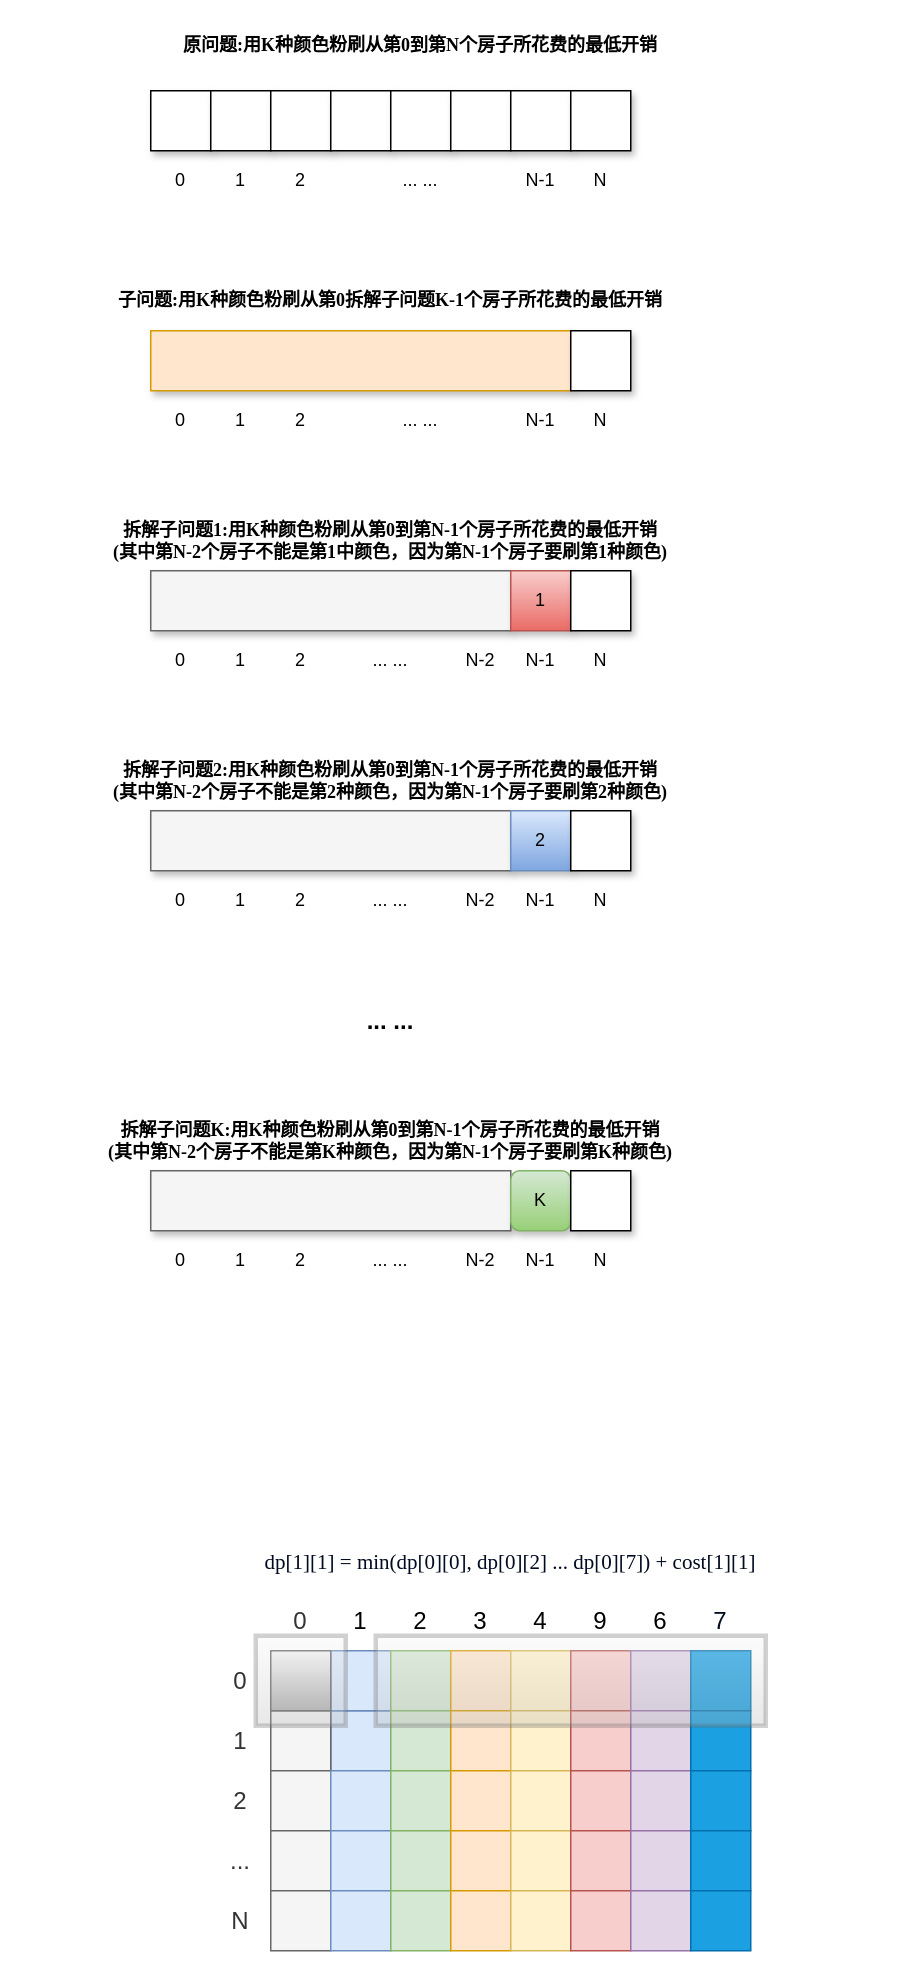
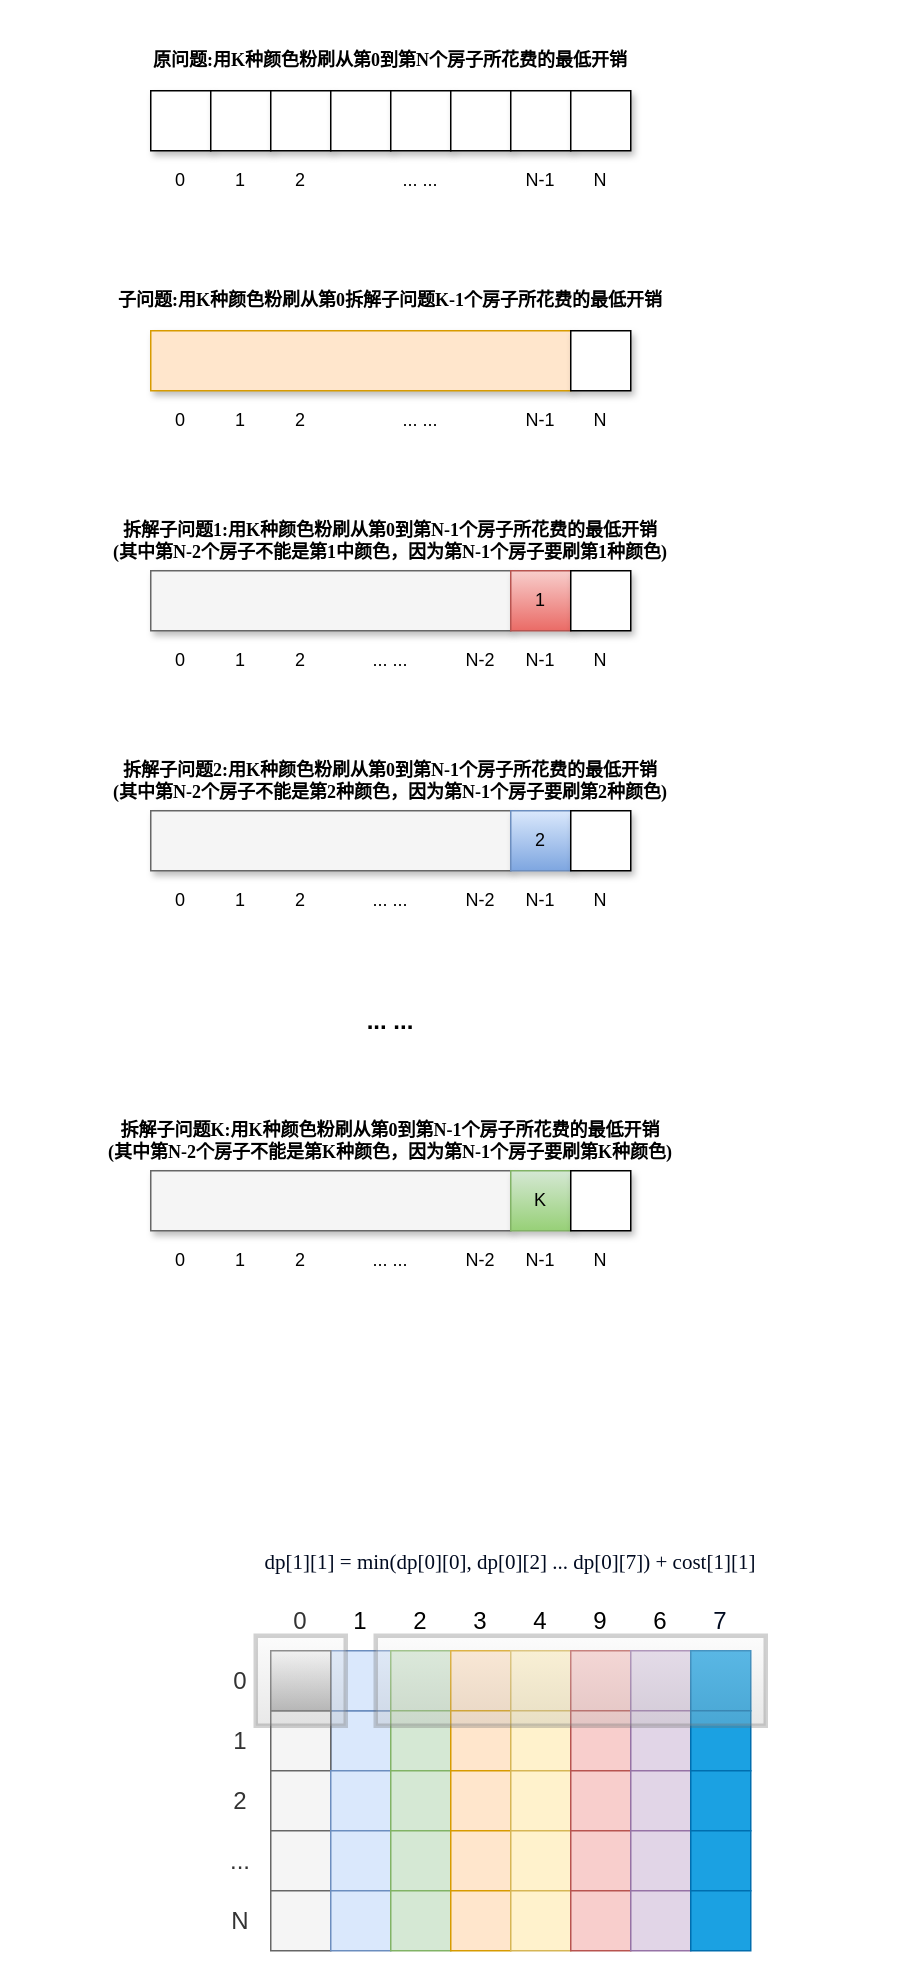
- <mxCell id="41" value="&lt;font face=&quot;Comic Sans MS&quot;&gt;&lt;b&gt;原问题:用K种颜色粉刷从第0到第N个房子所花费的最低开销&lt;/b&gt;&lt;/font&gt;" style="text;html=1;strokeColor=none;fillColor=none;align=center;verticalAlign=middle;whiteSpace=wrap;rounded=0;shadow=1;glass=0;opacity=0;" parent="1" vertex="1"><mxGeometry x="40" y="10" width="480" height="40" as="geometry" /></mxCell>
+ <mxCell id="41" value="&lt;font face=&quot;Comic Sans MS&quot;&gt;&lt;b&gt;原问题:用K种颜色粉刷从第0到第N个房子所花费的最低开销&lt;/b&gt;&lt;/font&gt;" style="text;html=1;strokeColor=none;fillColor=none;align=center;verticalAlign=middle;whiteSpace=wrap;rounded=0;shadow=1;glass=0;opacity=0;" parent="1" vertex="1"><mxGeometry x="20" y="20" width="480" height="40" as="geometry" /></mxCell>
- <mxCell id="6" value="K" style="whiteSpace=wrap;html=1;glass=0;shadow=1;fillColor=#d5e8d4;gradientColor=#97d077;strokeColor=#82b366;rounded=1;" parent="1" vertex="1"><mxGeometry x="340" y="780" width="40" height="40" as="geometry" /></mxCell>
+ <mxCell id="6" value="K" style="rounded=0;whiteSpace=wrap;html=1;glass=0;shadow=1;fillColor=#d5e8d4;gradientColor=#97d077;strokeColor=#82b366;" parent="1" vertex="1"><mxGeometry x="340" y="780" width="40" height="40" as="geometry" /></mxCell>
